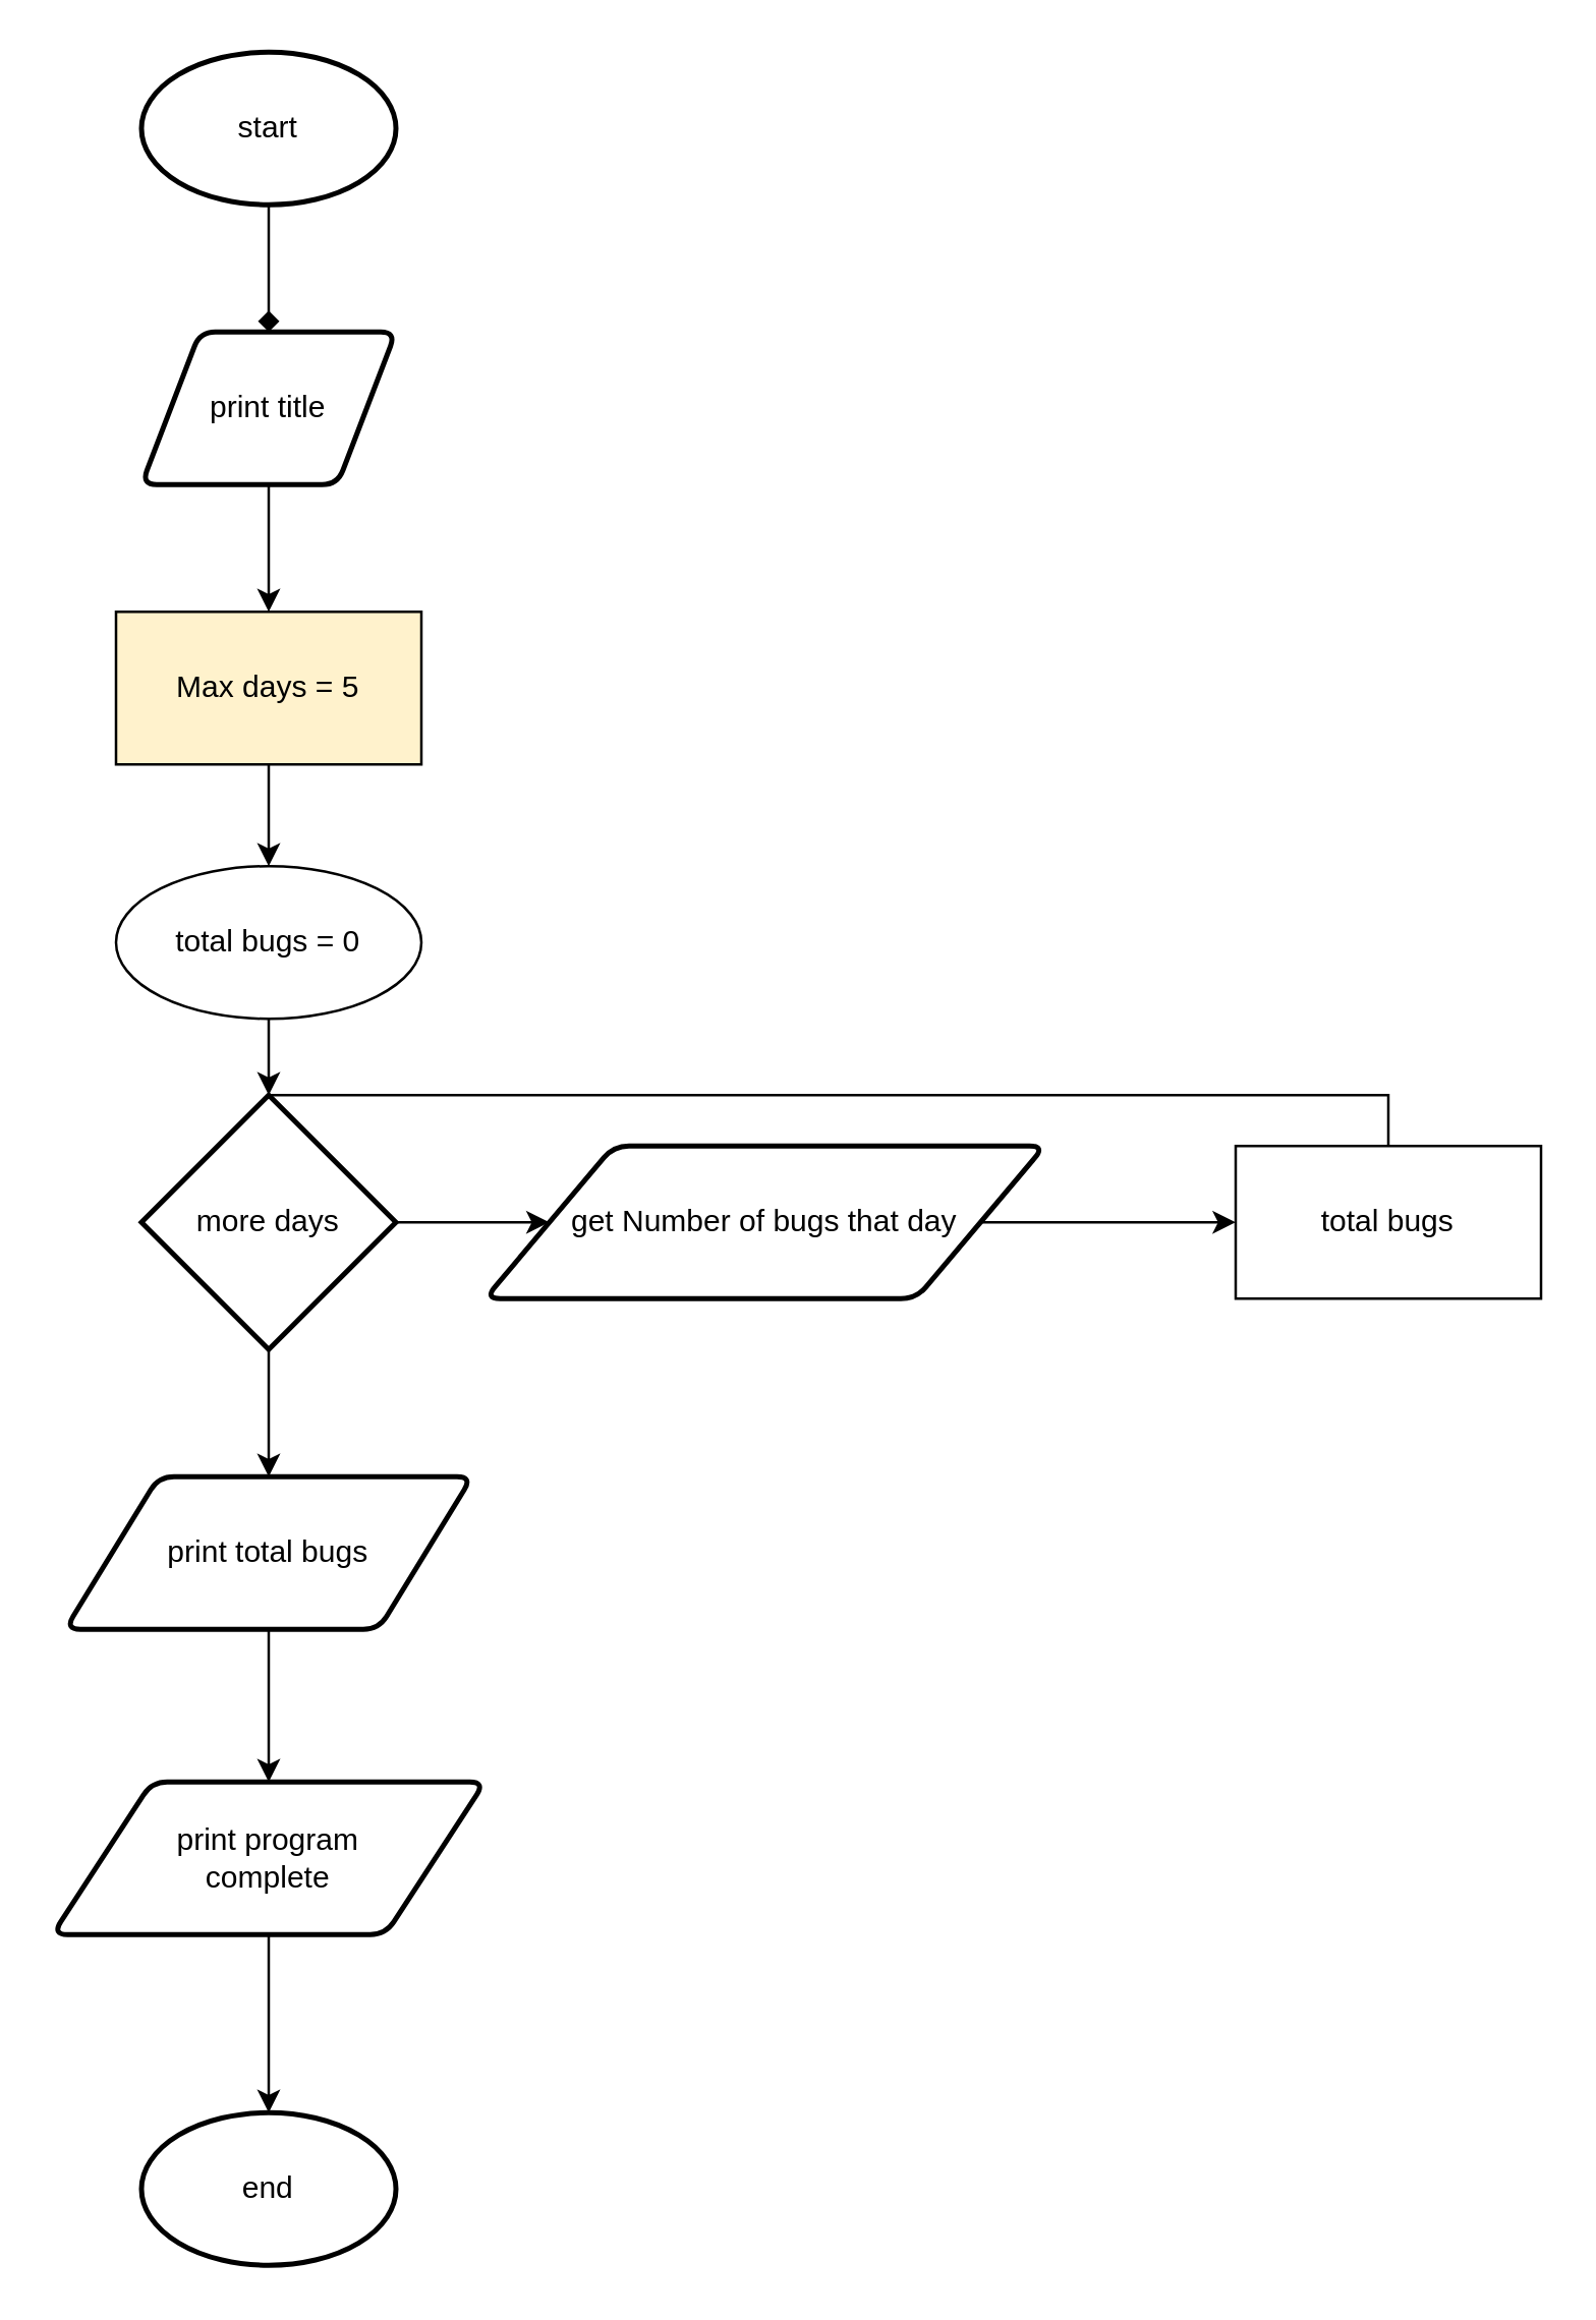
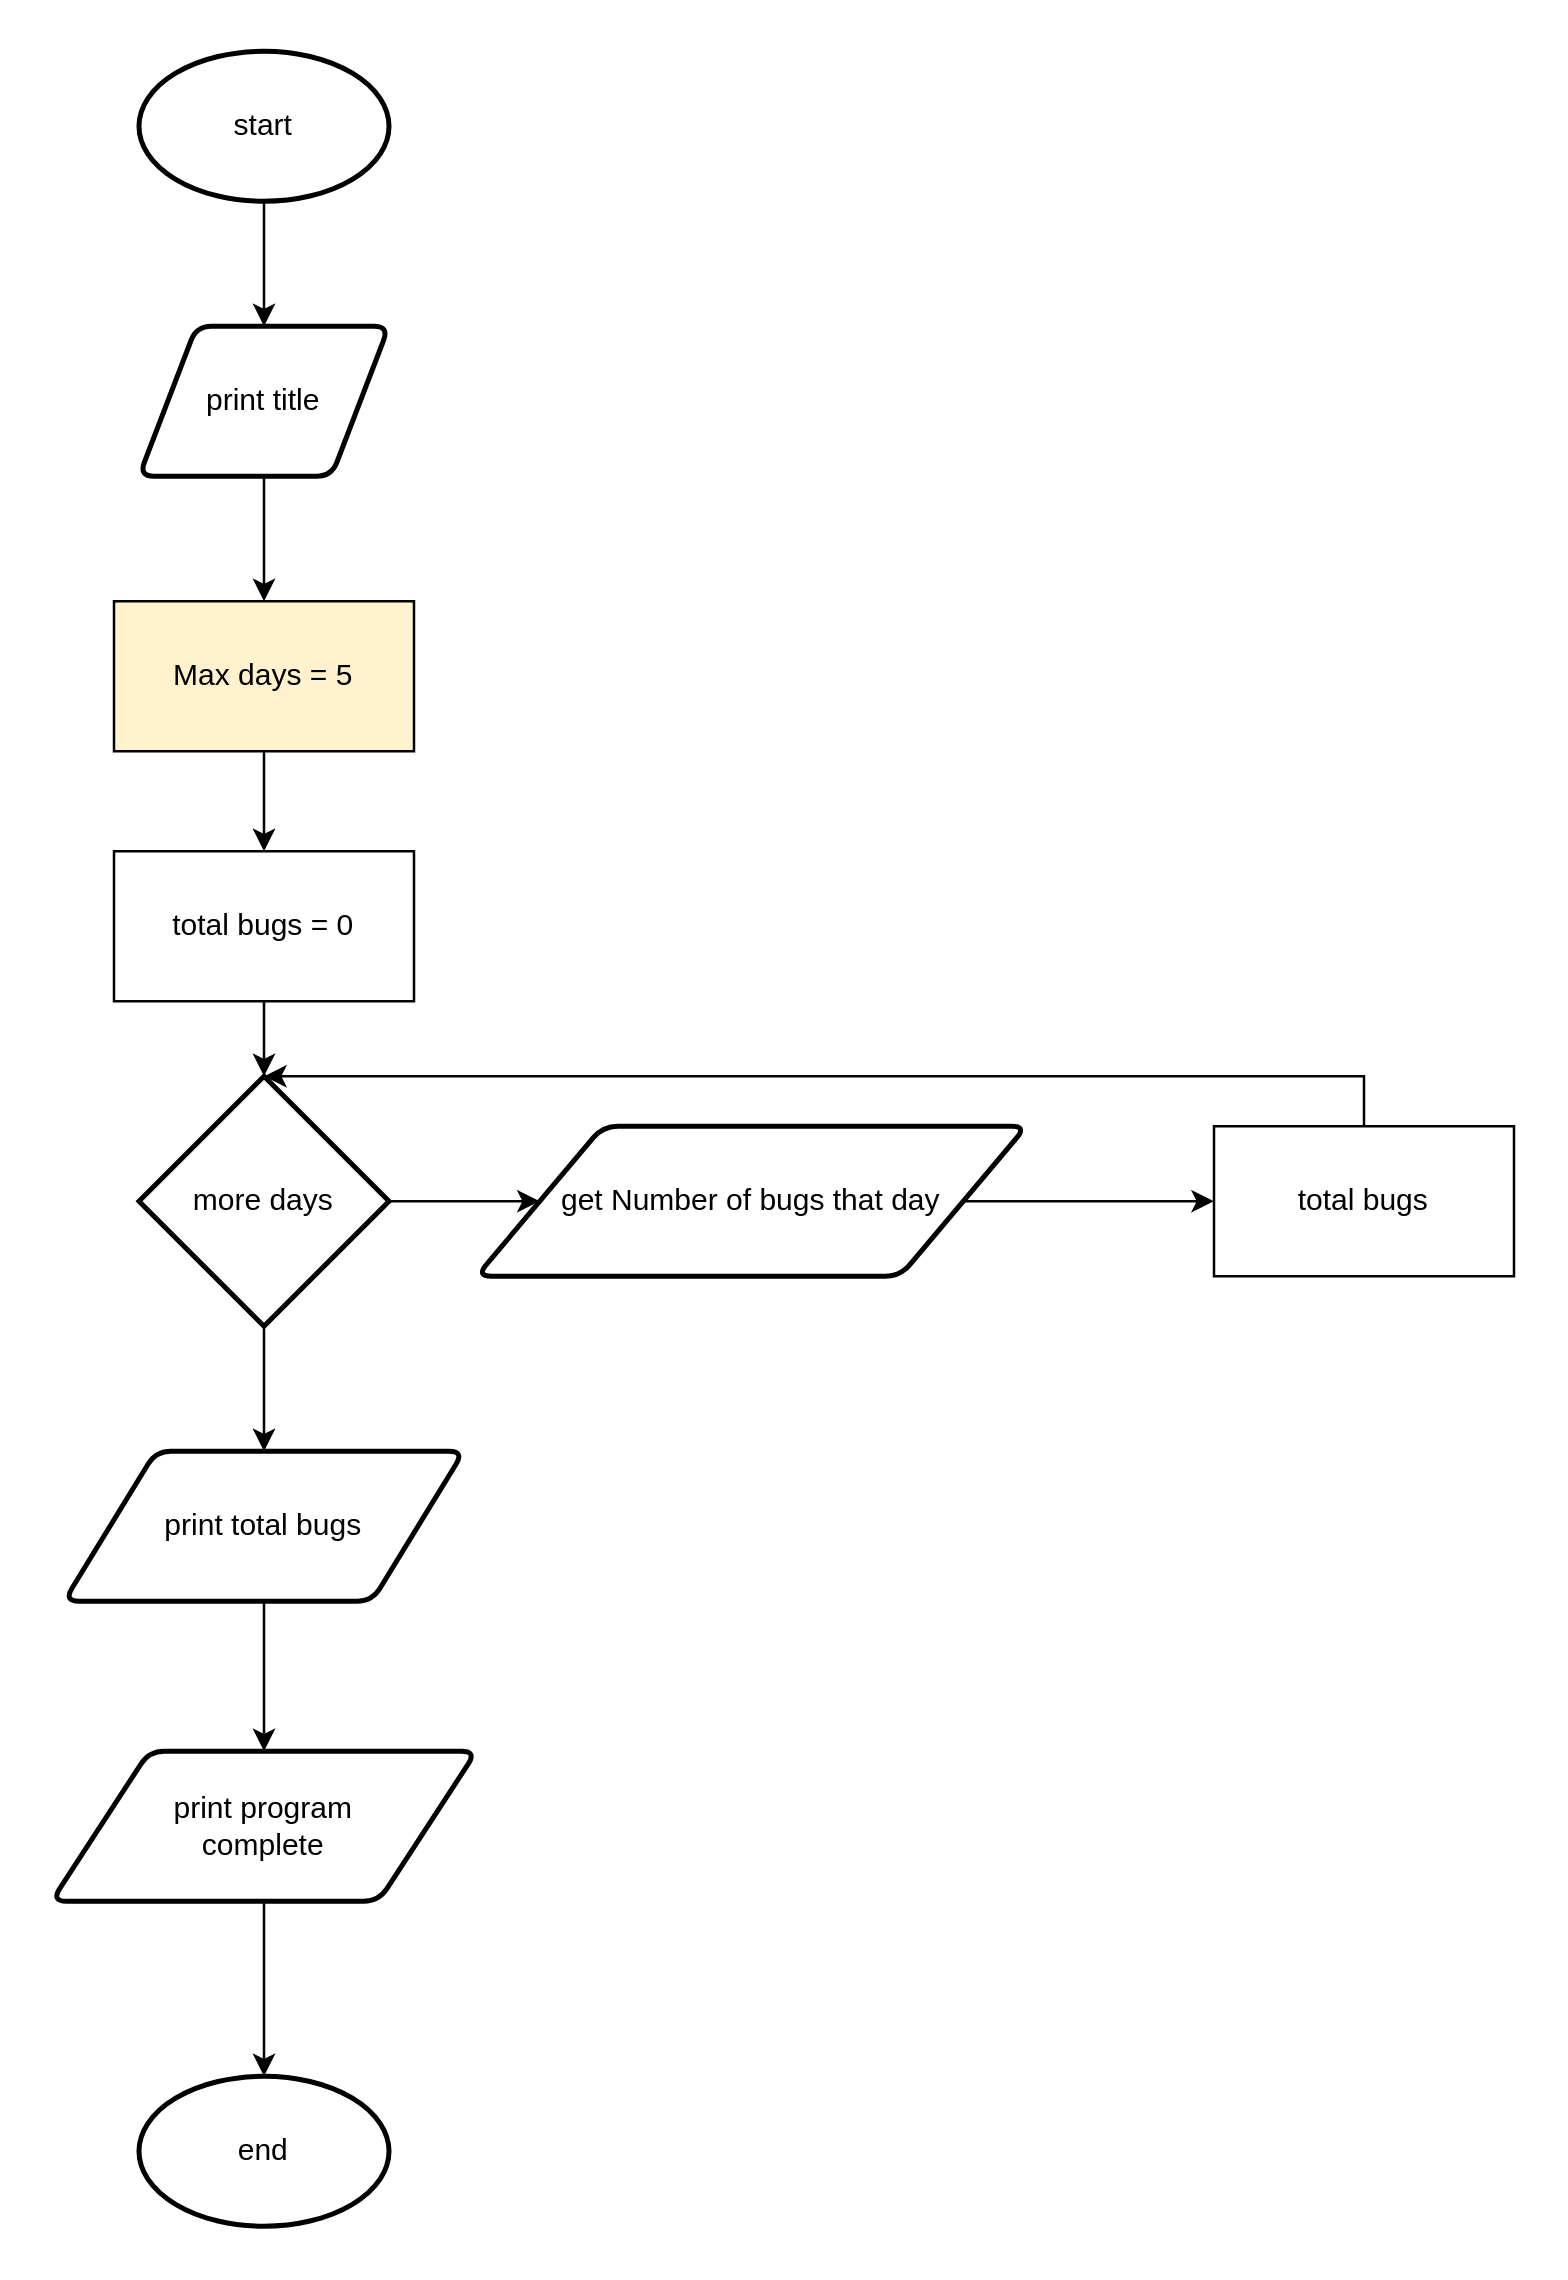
- <mxCell id="3" value="" style="edgeStyle=orthogonalEdgeStyle;rounded=0;orthogonalLoop=1;jettySize=auto;html=1;endArrow=diamond;" edge="1" parent="1" source="4" target="12"><mxGeometry relative="1" as="geometry" /></mxCell>
+ <mxCell id="3" value="" style="edgeStyle=orthogonalEdgeStyle;rounded=0;orthogonalLoop=1;jettySize=auto;html=1;" edge="1" parent="1" source="4" target="12"><mxGeometry relative="1" as="geometry" /></mxCell>
- <mxCell id="16" value="total bugs = 0 " style="ellipse;whiteSpace=wrap;html=1;" vertex="1" parent="1"><mxGeometry x="45" y="340" width="120" height="60" as="geometry" /></mxCell>
+ <mxCell id="16" value="total bugs = 0 " style="rounded=0;whiteSpace=wrap;html=1;" vertex="1" parent="1"><mxGeometry x="45" y="340" width="120" height="60" as="geometry" /></mxCell>
- <mxCell id="20" style="edgeStyle=orthogonalEdgeStyle;rounded=0;orthogonalLoop=1;jettySize=auto;html=1;exitX=0.5;exitY=0;exitDx=0;exitDy=0;entryX=0.5;entryY=0;entryDx=0;entryDy=0;entryPerimeter=0;endArrow=none;" edge="1" parent="1" source="21" target="19"><mxGeometry relative="1" as="geometry" /></mxCell>
+ <mxCell id="20" style="edgeStyle=orthogonalEdgeStyle;rounded=0;orthogonalLoop=1;jettySize=auto;html=1;exitX=0.5;exitY=0;exitDx=0;exitDy=0;entryX=0.5;entryY=0;entryDx=0;entryDy=0;entryPerimeter=0;" edge="1" parent="1" source="21" target="19"><mxGeometry relative="1" as="geometry" /></mxCell>
